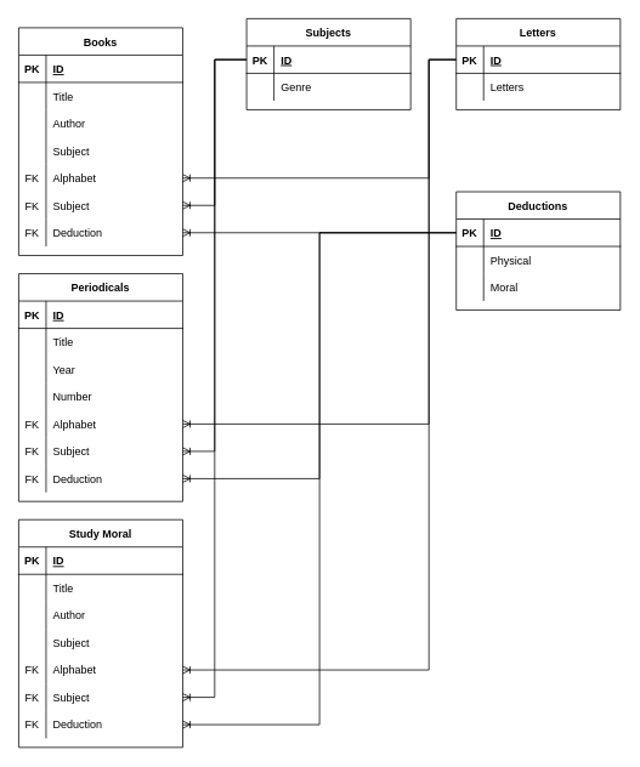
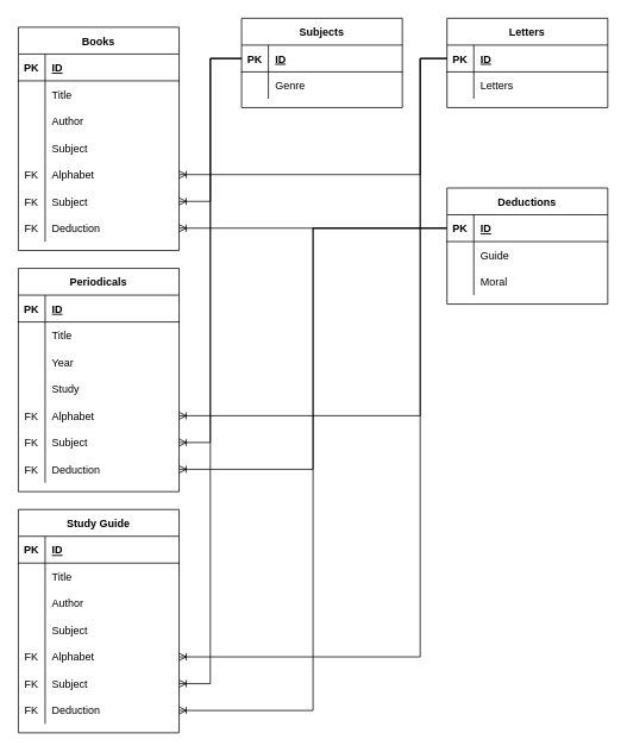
- <mxCell id="68" value="Physical" style="shape=partialRectangle;connectable=0;fillColor=none;top=0;left=0;bottom=0;right=0;align=left;spacingLeft=6;overflow=hidden;" parent="66" vertex="1"><mxGeometry x="30" width="150" height="30" as="geometry"><mxRectangle width="150" height="30" as="alternateBounds" /></mxGeometry></mxCell>
+ <mxCell id="68" value="Guide" style="shape=partialRectangle;connectable=0;fillColor=none;top=0;left=0;bottom=0;right=0;align=left;spacingLeft=6;overflow=hidden;" parent="66" vertex="1"><mxGeometry x="30" width="150" height="30" as="geometry"><mxRectangle width="150" height="30" as="alternateBounds" /></mxGeometry></mxCell>
- <mxCell id="52" value="Number" style="shape=partialRectangle;connectable=0;fillColor=none;top=0;left=0;bottom=0;right=0;align=left;spacingLeft=6;overflow=hidden;" parent="50" vertex="1"><mxGeometry x="30" width="150" height="30" as="geometry"><mxRectangle width="150" height="30" as="alternateBounds" /></mxGeometry></mxCell>
+ <mxCell id="52" value="Study" style="shape=partialRectangle;connectable=0;fillColor=none;top=0;left=0;bottom=0;right=0;align=left;spacingLeft=6;overflow=hidden;" parent="50" vertex="1"><mxGeometry x="30" width="150" height="30" as="geometry"><mxRectangle width="150" height="30" as="alternateBounds" /></mxGeometry></mxCell>
- <mxCell id="76" value="Study Moral" style="shape=table;startSize=30;container=1;collapsible=1;childLayout=tableLayout;fixedRows=1;rowLines=0;fontStyle=1;align=center;resizeLast=1;" parent="1" vertex="1"><mxGeometry x="20" y="570" width="180" height="250" as="geometry" /></mxCell>
+ <mxCell id="76" value="Study Guide" style="shape=table;startSize=30;container=1;collapsible=1;childLayout=tableLayout;fixedRows=1;rowLines=0;fontStyle=1;align=center;resizeLast=1;" parent="1" vertex="1"><mxGeometry x="20" y="570" width="180" height="250" as="geometry" /></mxCell>
